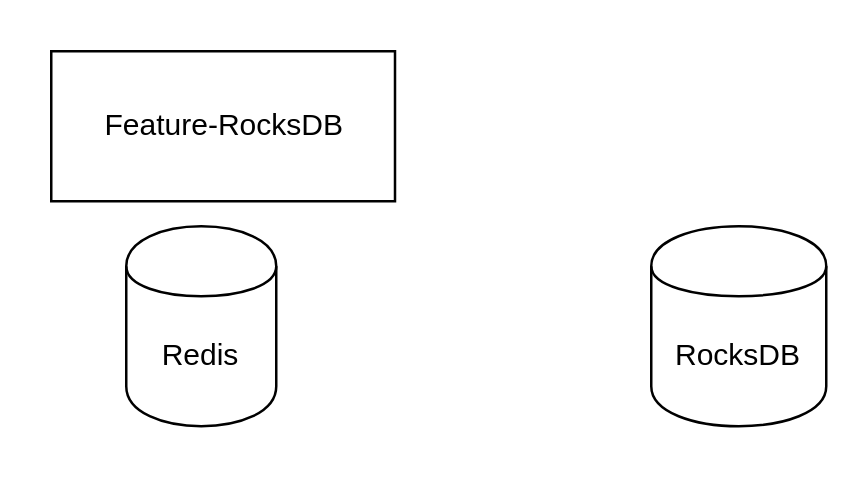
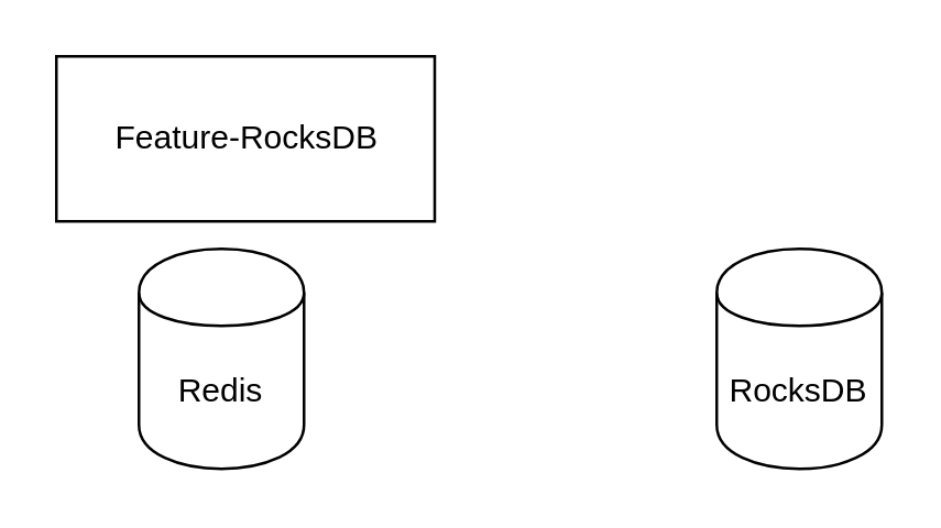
- <mxCell id="4" value="RocksDB" style="shape=cylinder;whiteSpace=wrap;html=1;boundedLbl=1;backgroundOutline=1;" vertex="1" parent="1"><mxGeometry x="260" y="90" width="70" height="80" as="geometry" /></mxCell>
+ <mxCell id="4" value="RocksDB" style="shape=cylinder;whiteSpace=wrap;html=1;boundedLbl=1;backgroundOutline=1;" vertex="1" parent="1"><mxGeometry x="260" y="90" width="60" height="80" as="geometry" /></mxCell>
